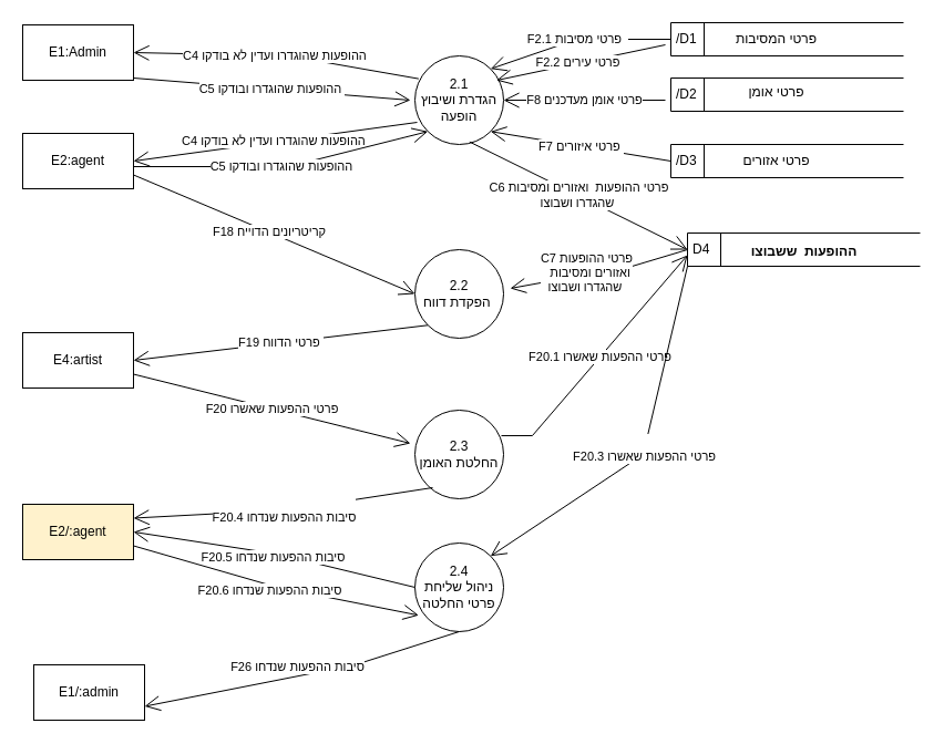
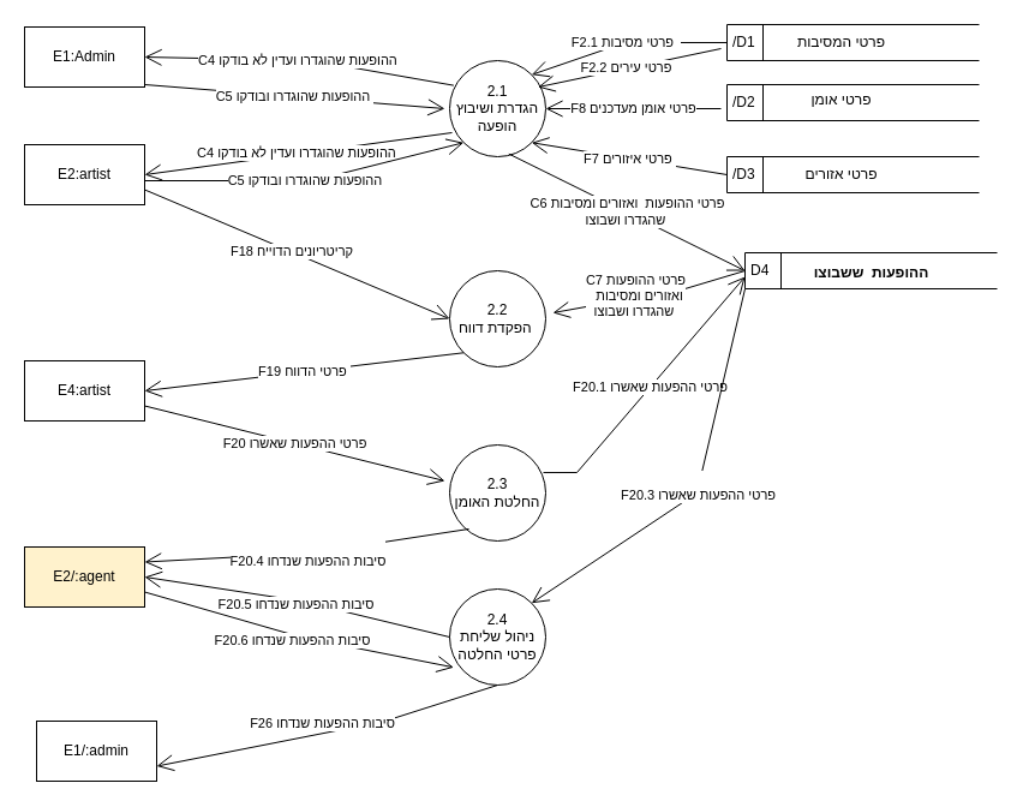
- <mxCell id="9" value="E2:agent" style="html=1;dashed=0;whiteSpace=wrap;" parent="1" vertex="1"><mxGeometry x="20" y="120" width="100" height="50" as="geometry" /></mxCell>
+ <mxCell id="9" value="E2:artist" style="html=1;dashed=0;whiteSpace=wrap;" parent="1" vertex="1"><mxGeometry x="20" y="120" width="100" height="50" as="geometry" /></mxCell>
